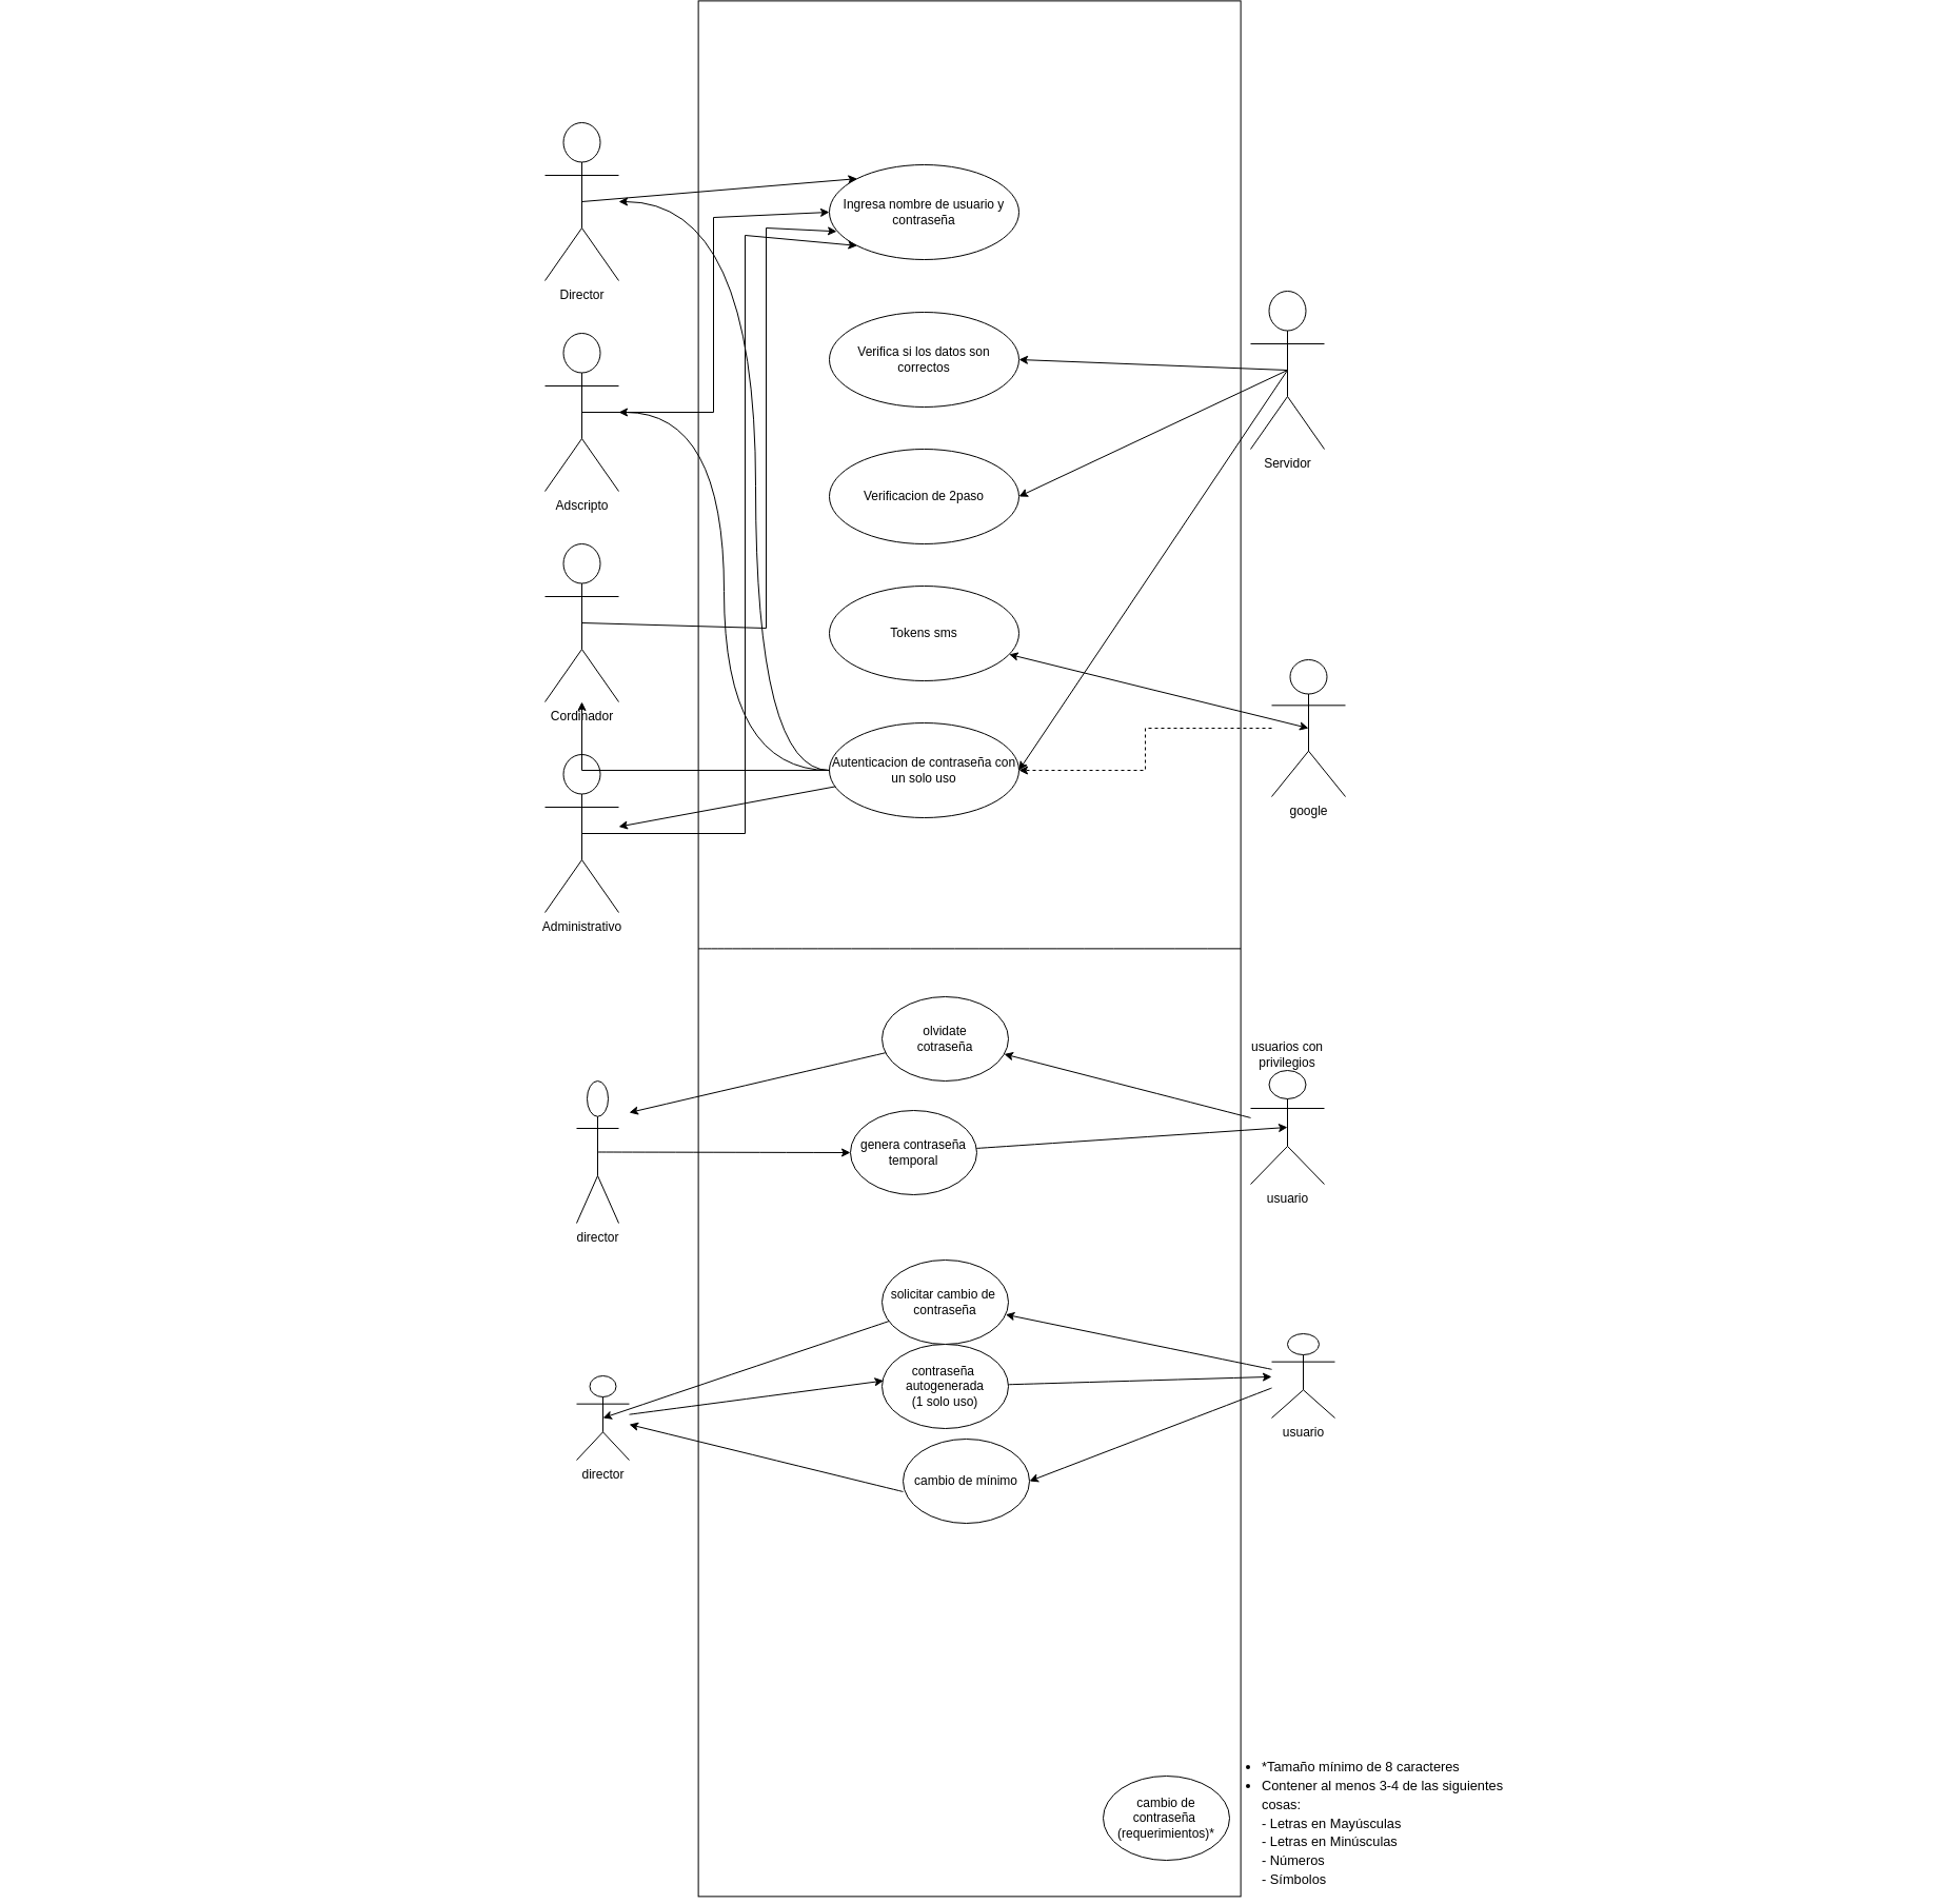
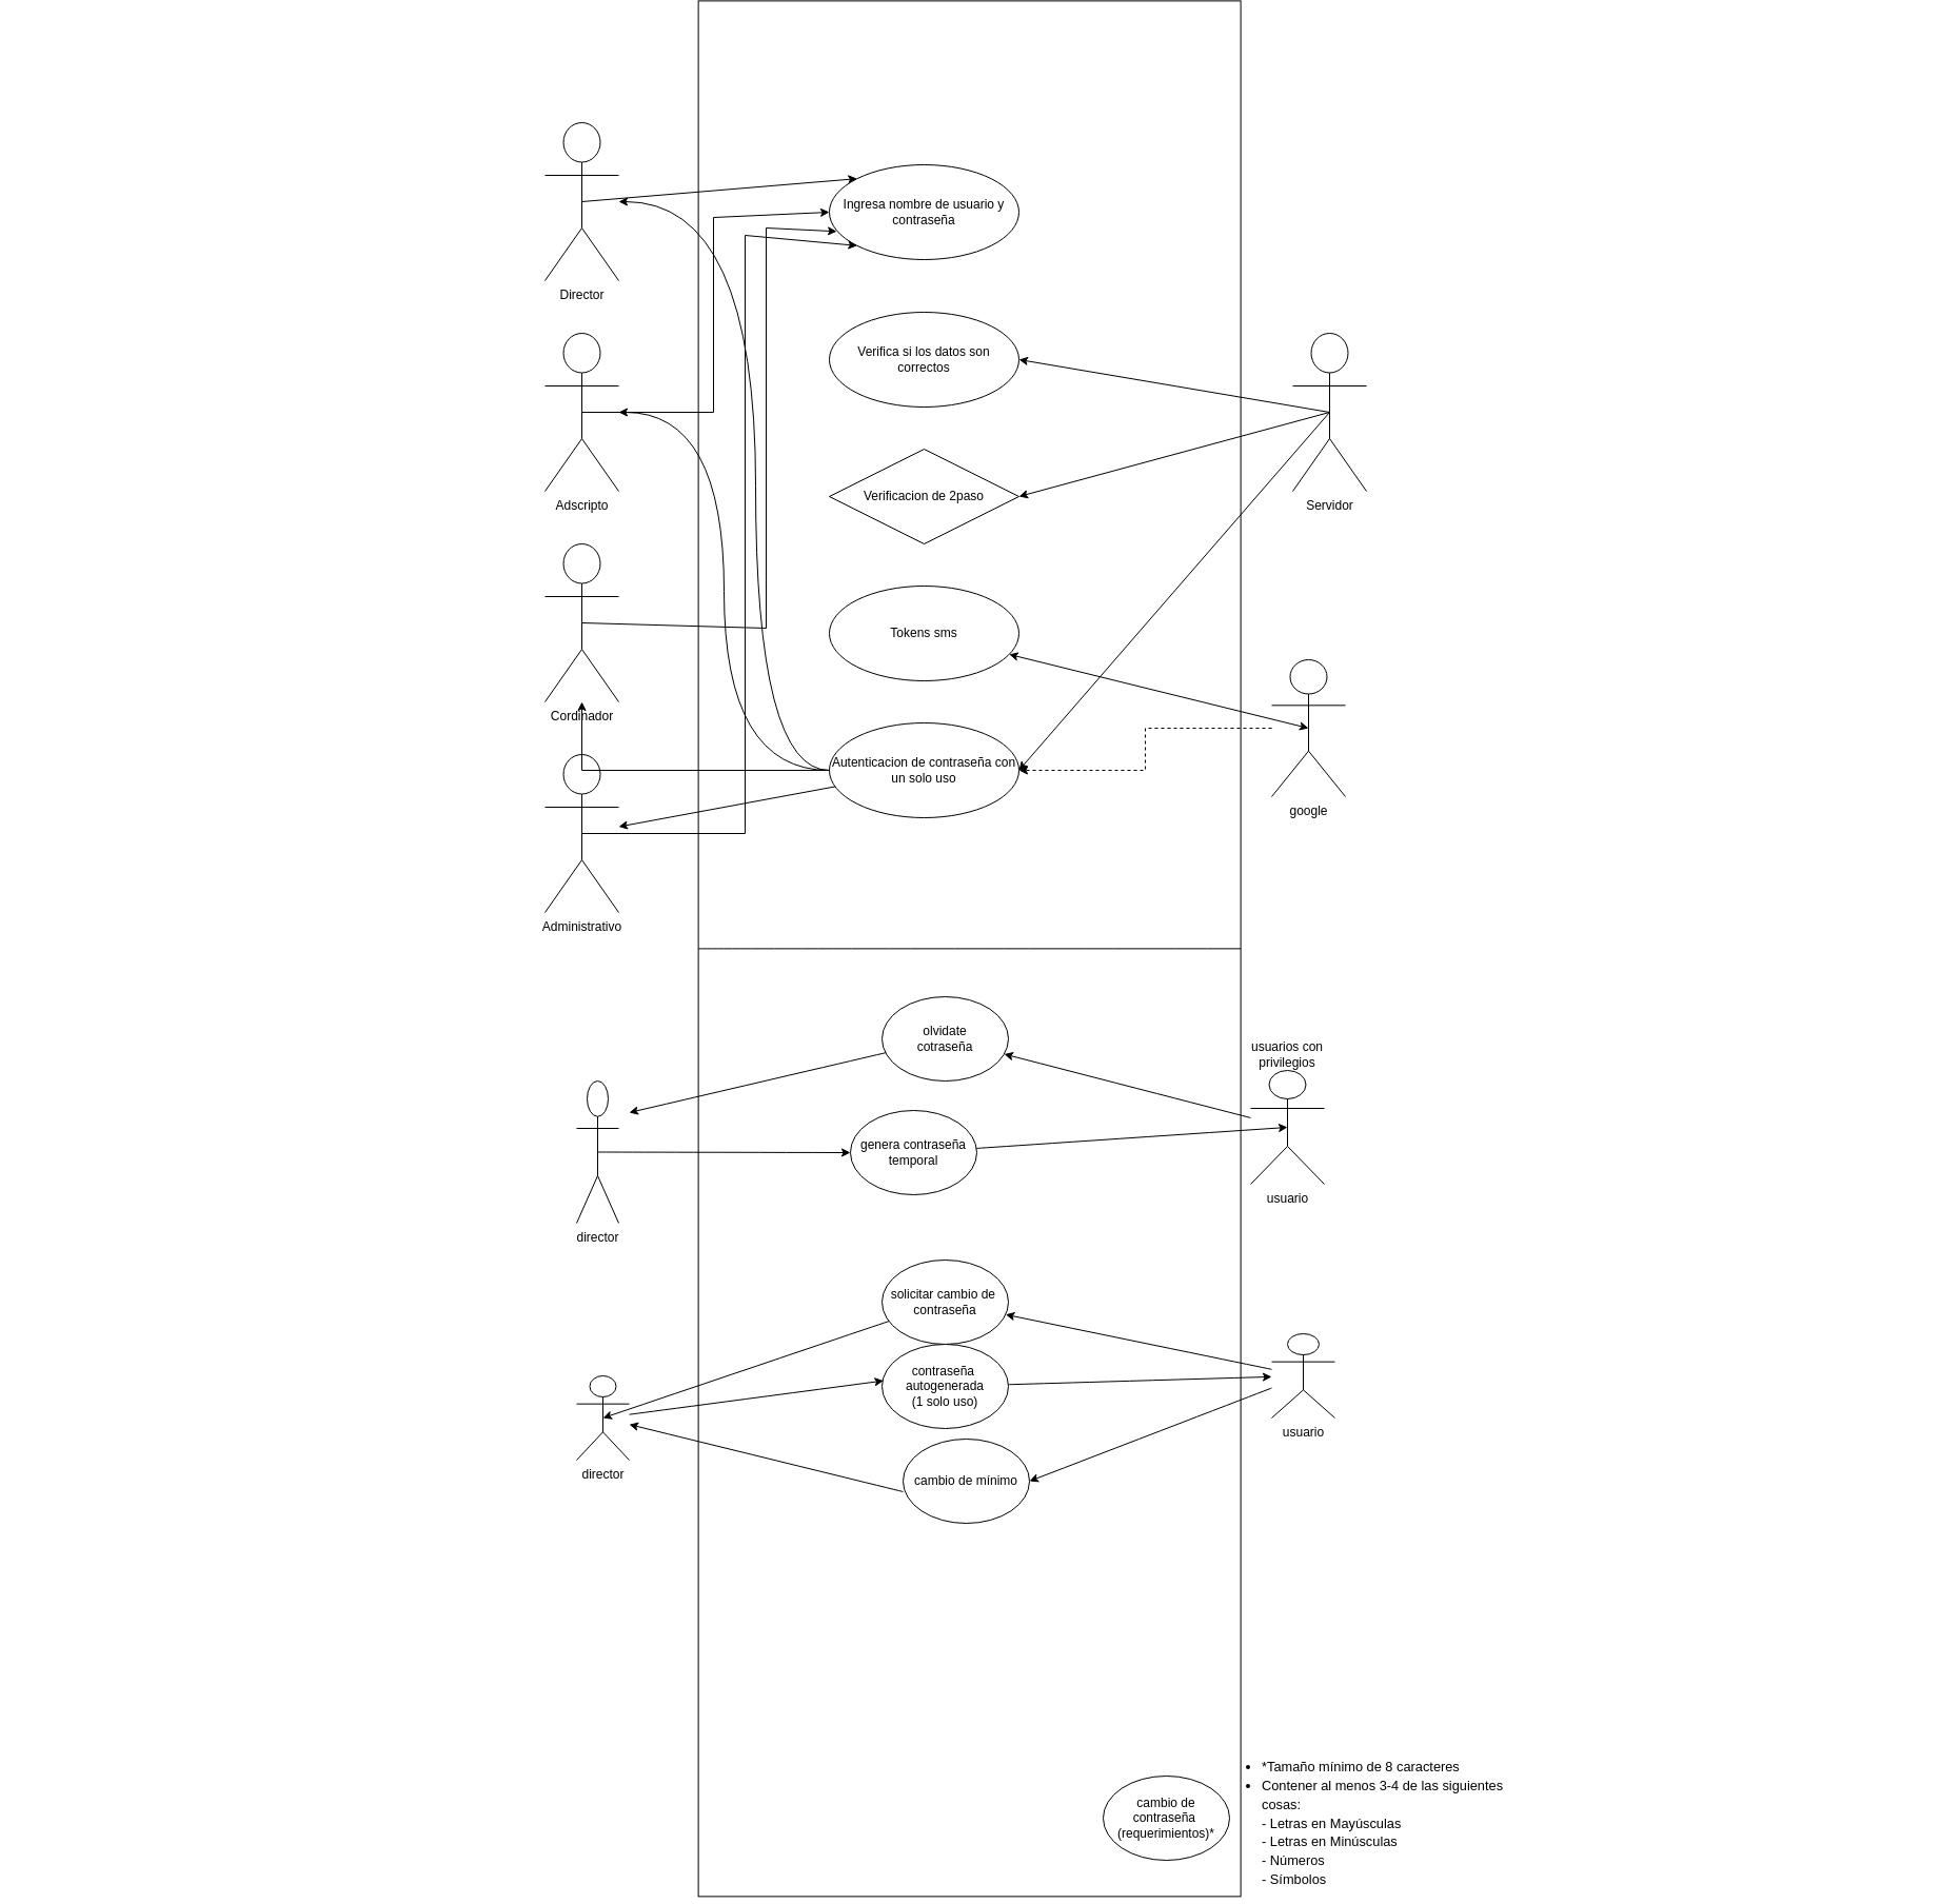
- <mxCell id="8" value="Servidor&lt;br&gt;" style="shape=umlActor;verticalLabelPosition=bottom;verticalAlign=top;html=1;outlineConnect=0;" parent="1" vertex="1"><mxGeometry x="1187" y="180" width="70" height="150" as="geometry" /></mxCell>
+ <mxCell id="8" value="Servidor&lt;br&gt;" style="shape=umlActor;verticalLabelPosition=bottom;verticalAlign=top;html=1;outlineConnect=0;" parent="1" vertex="1"><mxGeometry x="1227" y="220" width="70" height="150" as="geometry" /></mxCell>
- <mxCell id="14" value="Verificacion de 2paso" style="ellipse;whiteSpace=wrap;html=1;fillColor=none;gradientColor=#ffffff;" parent="1" vertex="1"><mxGeometry x="787" y="330" width="180" height="90" as="geometry" /></mxCell>
+ <mxCell id="14" value="Verificacion de 2paso" style="rhombus;whiteSpace=wrap;html=1;fillColor=none;gradientColor=#ffffff;" parent="1" vertex="1"><mxGeometry x="787" y="330" width="180" height="90" as="geometry" /></mxCell>
